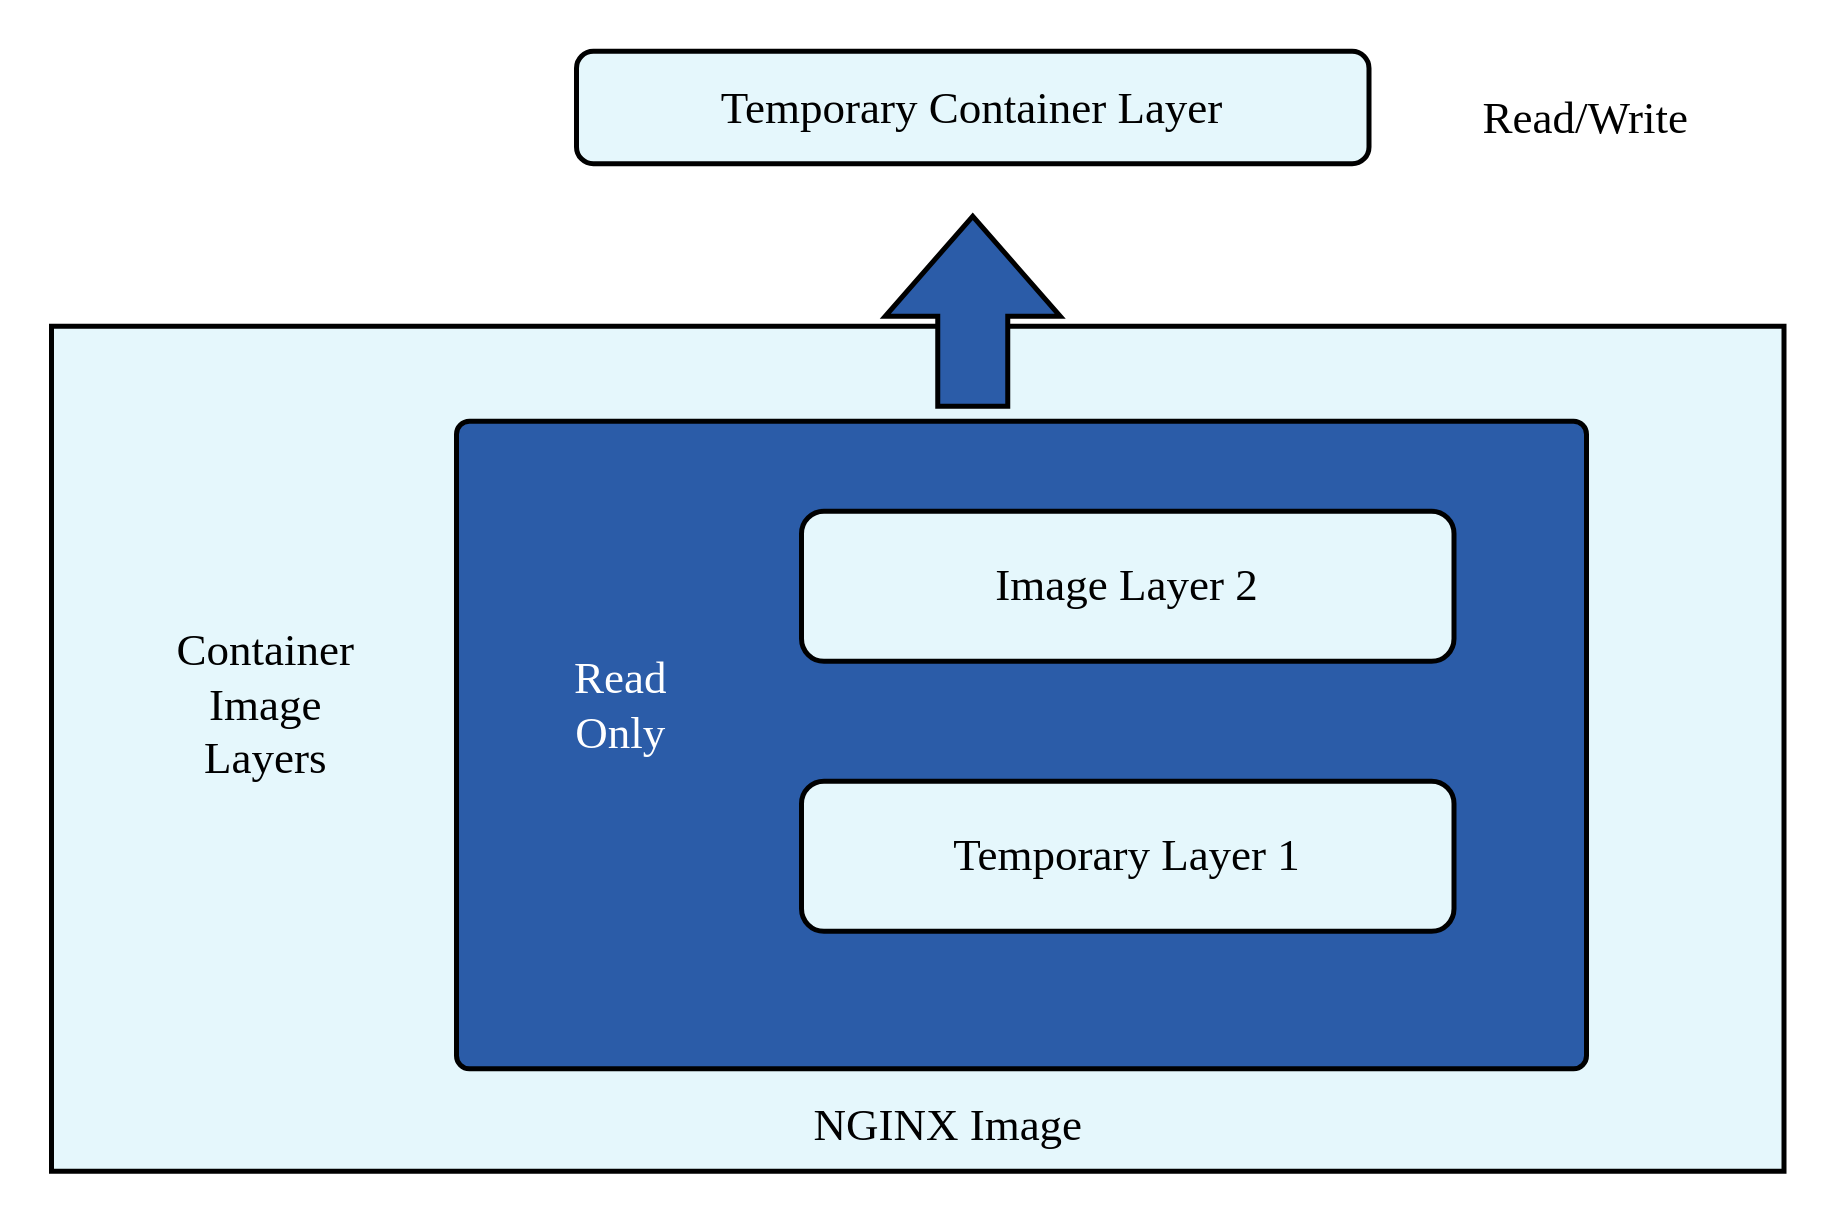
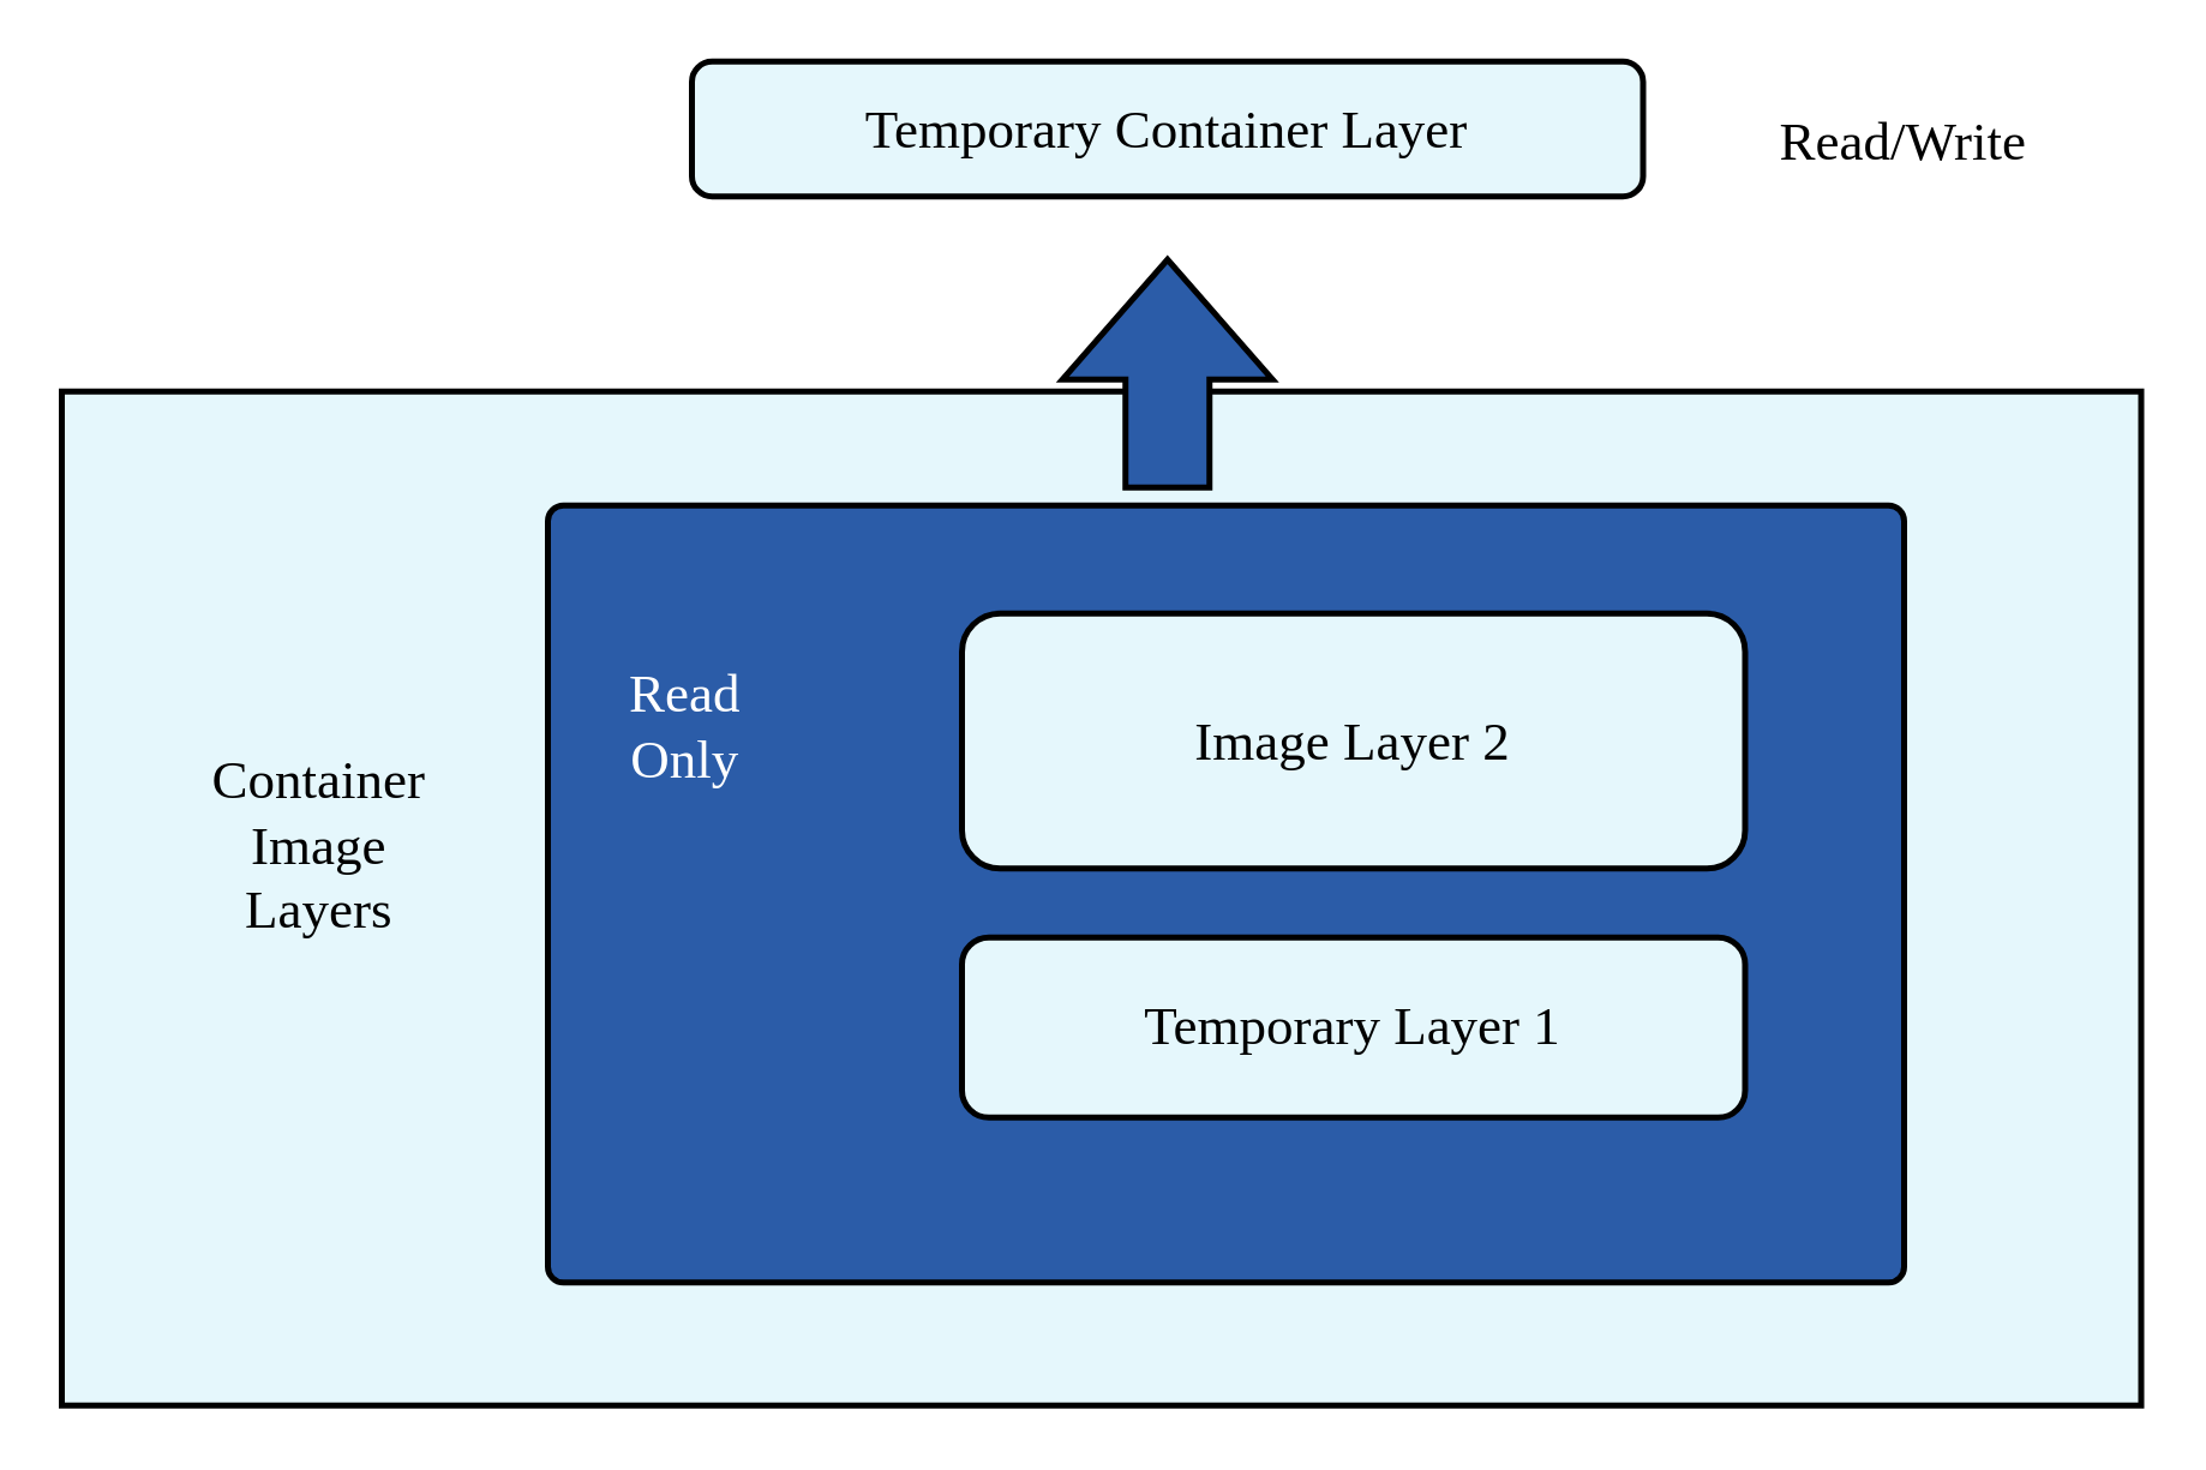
- <mxCell id="5" value="Image Layer 2" style="whiteSpace=wrap;html=1;rounded=1;strokeColor=light-dark(#000000,#5881BA);strokeWidth=2;fontFamily=Shantell Sans;fontSource=https://fonts.googleapis.com/css?family=Shantell+Sans;fontSize=18;fontColor=light-dark(#000000, #b8b8ba);fillColor=light-dark(#E5F7FC,transparent);" parent="1" vertex="1"><mxGeometry x="320" y="204" width="261" height="60" as="geometry" /></mxCell>
+ <mxCell id="5" value="Image Layer 2" style="whiteSpace=wrap;html=1;rounded=1;strokeColor=light-dark(#000000,#5881BA);strokeWidth=2;fontFamily=Shantell Sans;fontSource=https://fonts.googleapis.com/css?family=Shantell+Sans;fontSize=18;fontColor=light-dark(#000000, #b8b8ba);fillColor=light-dark(#E5F7FC,transparent);" parent="1" vertex="1"><mxGeometry x="320" y="204" width="261" height="85" as="geometry" /></mxCell>
- <mxCell id="7" value="&lt;font style=&quot;color: rgb(255, 255, 255);&quot;&gt;Read Only&lt;/font&gt;" style="text;strokeColor=none;align=center;fillColor=none;html=1;verticalAlign=middle;whiteSpace=wrap;rounded=0;fontFamily=Shantell Sans;fontSource=https://fonts.googleapis.com/css?family=Shantell+Sans;fontSize=18;fontColor=light-dark(#000000, #b8b8ba);" parent="1" vertex="1"><mxGeometry x="218" y="266.997" width="60" height="30" as="geometry" /></mxCell>
+ <mxCell id="7" value="&lt;font style=&quot;color: rgb(255, 255, 255);&quot;&gt;Read Only&lt;/font&gt;" style="text;strokeColor=none;align=center;fillColor=none;html=1;verticalAlign=middle;whiteSpace=wrap;rounded=0;fontFamily=Shantell Sans;fontSource=https://fonts.googleapis.com/css?family=Shantell+Sans;fontSize=18;fontColor=light-dark(#000000, #b8b8ba);" parent="1" vertex="1"><mxGeometry x="198" y="226.997" width="60" height="30" as="geometry" /></mxCell>
- <mxCell id="11" value="NGINX Image" style="text;strokeColor=none;align=center;fillColor=none;html=1;verticalAlign=middle;whiteSpace=wrap;rounded=0;fontFamily=Shantell Sans;fontSource=https://fonts.googleapis.com/css?family=Shantell+Sans;fontSize=18;fontColor=light-dark(#000000, #b8b8ba);" parent="1" vertex="1"><mxGeometry x="305" y="435" width="148.33" height="30" as="geometry" /></mxCell>
